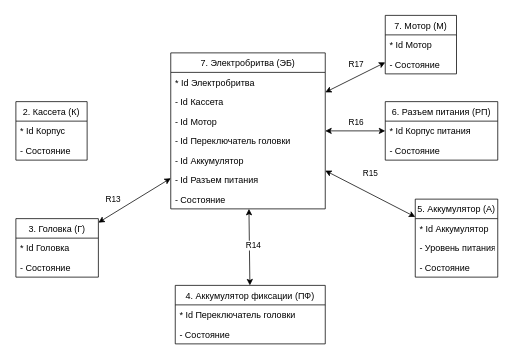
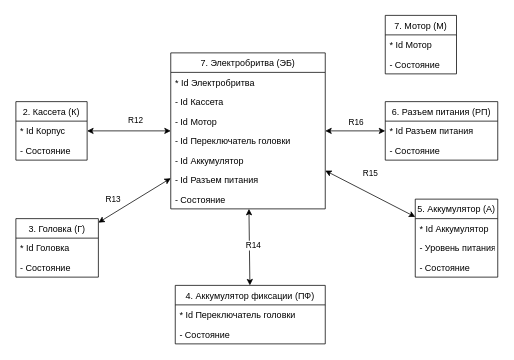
- <mxCell id="40" value="" style="endArrow=classic;startArrow=classic;html=1;" edge="1" parent="1" source="37" target="2"><mxGeometry width="50" height="50" relative="1" as="geometry"><mxPoint x="523" y="184" as="sourcePoint" /><mxPoint x="443" y="184" as="targetPoint" /></mxGeometry></mxCell>
- <mxCell id="41" value="R17" style="edgeLabel;html=1;align=center;verticalAlign=middle;resizable=0;points=[];" vertex="1" connectable="0" parent="40"><mxGeometry x="-0.251" relative="1" as="geometry"><mxPoint x="-10" y="-13" as="offset" /></mxGeometry></mxCell>
+ <mxCell id="16" value="" style="endArrow=classic;startArrow=classic;html=1;" edge="1" parent="1" source="10" target="2"><mxGeometry width="50" height="50" relative="1" as="geometry"><mxPoint x="303" y="120" as="sourcePoint" /><mxPoint x="353" y="70" as="targetPoint" /></mxGeometry></mxCell>
+ <mxCell id="17" value="R12" style="edgeLabel;html=1;align=center;verticalAlign=middle;resizable=0;points=[];" vertex="1" connectable="0" parent="16"><mxGeometry x="0.518" y="-5" relative="1" as="geometry"><mxPoint x="-21" y="-20" as="offset" /></mxGeometry></mxCell>
- <mxCell id="33" value="* Id Корпус питания " style="text;strokeColor=none;fillColor=none;align=left;verticalAlign=top;spacingLeft=4;spacingRight=4;overflow=hidden;rotatable=0;points=[[0,0.5],[1,0.5]];portConstraint=eastwest;" vertex="1" parent="32"><mxGeometry y="26" width="150" height="26" as="geometry" /></mxCell>
+ <mxCell id="33" value="* Id Разъем питания " style="text;strokeColor=none;fillColor=none;align=left;verticalAlign=top;spacingLeft=4;spacingRight=4;overflow=hidden;rotatable=0;points=[[0,0.5],[1,0.5]];portConstraint=eastwest;" vertex="1" parent="32"><mxGeometry y="26" width="150" height="26" as="geometry" /></mxCell>
